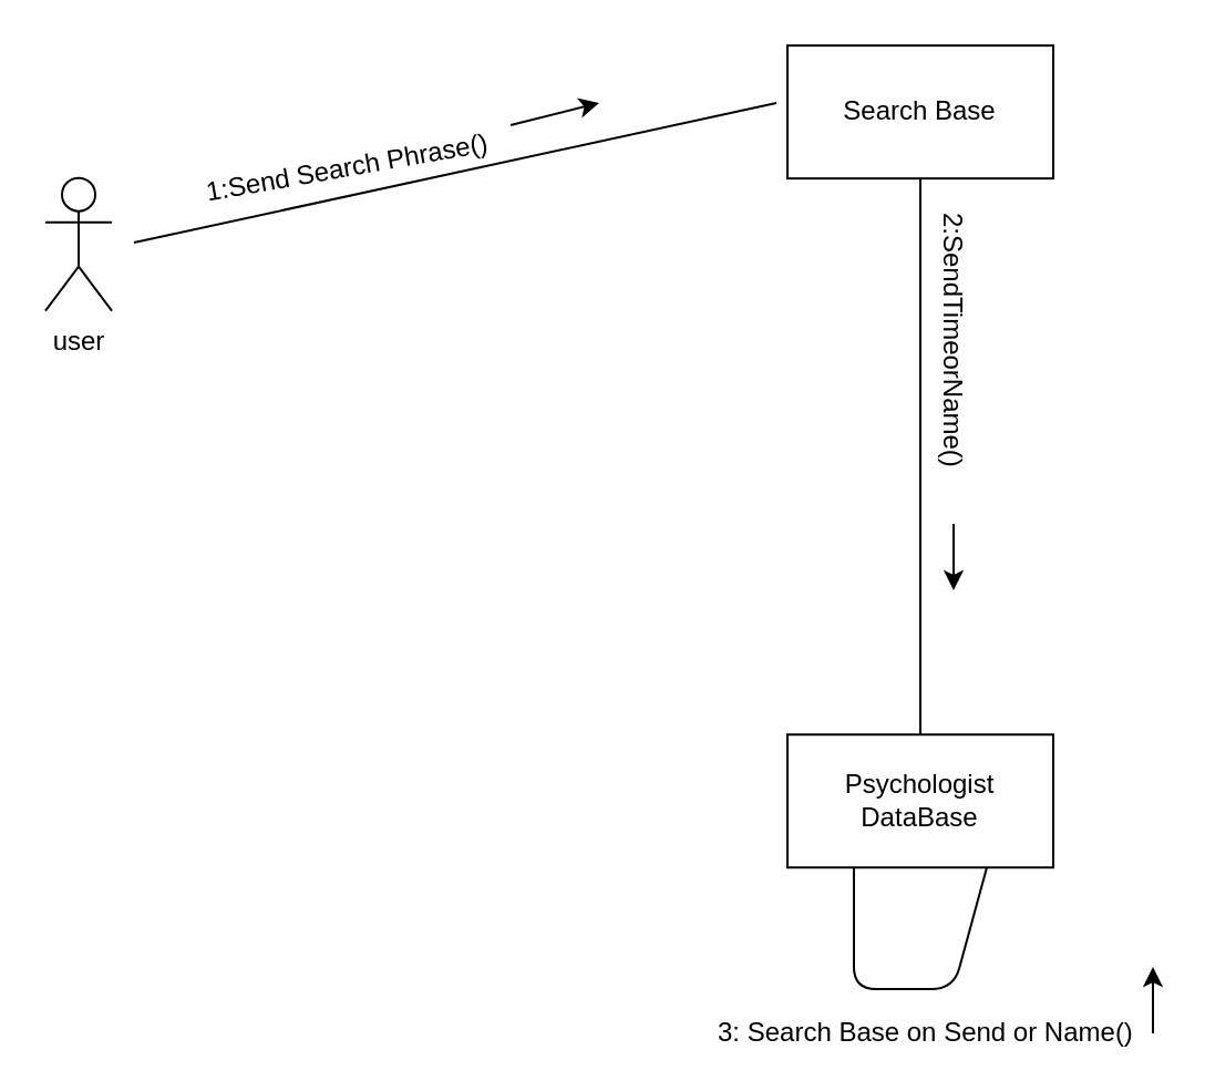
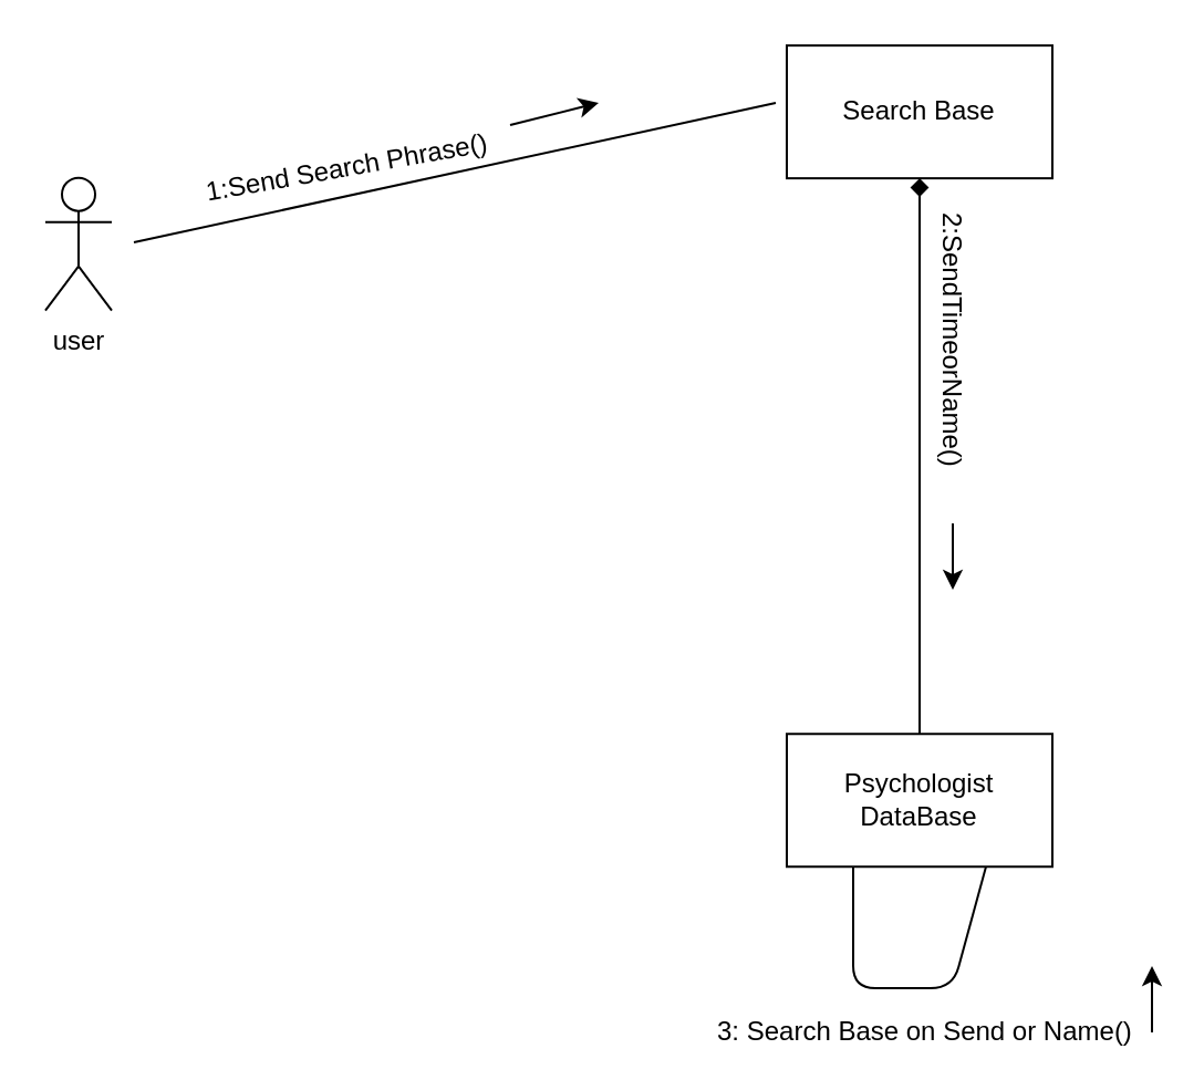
- <mxCell id="8" value="" style="endArrow=none;html=1;entryX=0.5;entryY=1;entryDx=0;entryDy=0;exitX=0.5;exitY=0;exitDx=0;exitDy=0;" parent="1" source="4" target="3" edge="1"><mxGeometry width="50" height="50" relative="1" as="geometry"><mxPoint x="380" y="186" as="sourcePoint" /><mxPoint x="430" y="136" as="targetPoint" /></mxGeometry></mxCell>
+ <mxCell id="8" value="" style="endArrow=diamond;html=1;entryX=0.5;entryY=1;entryDx=0;entryDy=0;exitX=0.5;exitY=0;exitDx=0;exitDy=0;" parent="1" source="4" target="3" edge="1"><mxGeometry width="50" height="50" relative="1" as="geometry"><mxPoint x="380" y="186" as="sourcePoint" /><mxPoint x="430" y="136" as="targetPoint" /></mxGeometry></mxCell>
